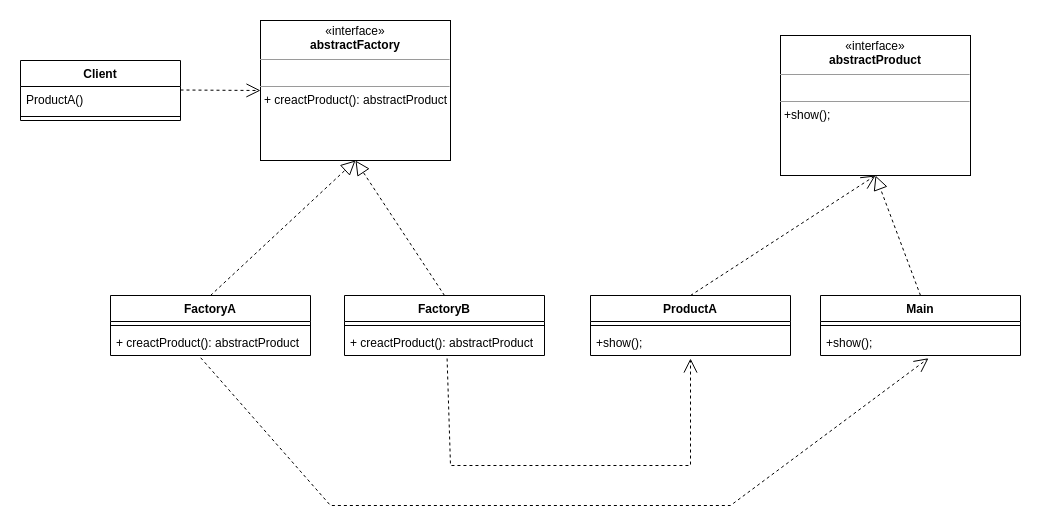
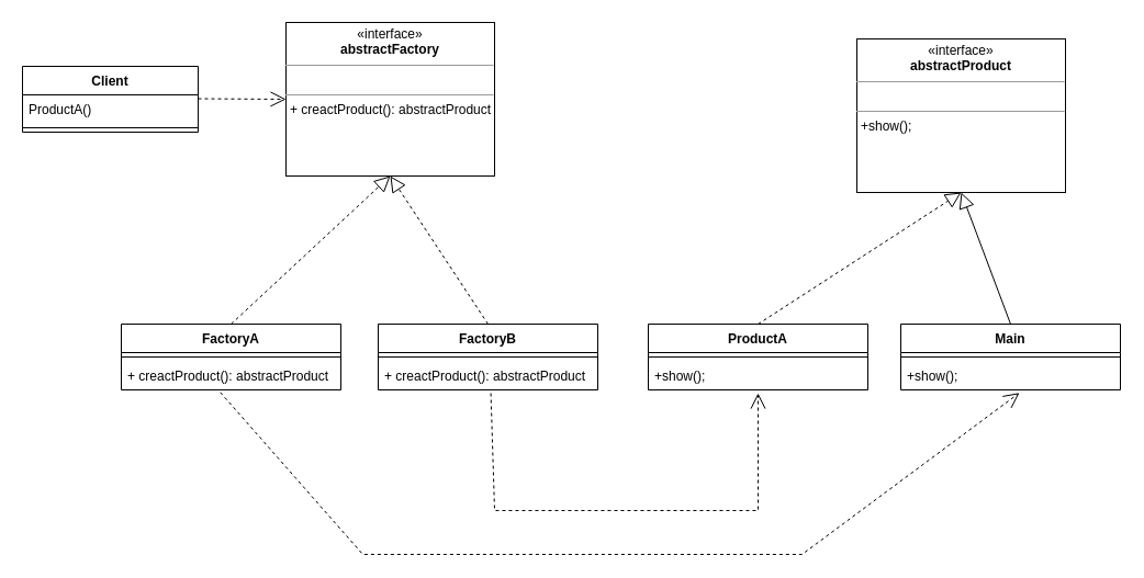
- <mxCell id="22" value="" style="endArrow=open;dashed=1;endFill=0;endSize=12;html=1;rounded=0;exitX=0.5;exitY=0;exitDx=0;exitDy=0;entryX=0.5;entryY=1;entryDx=0;entryDy=0;" edge="1" parent="1" source="14" target="7"><mxGeometry width="160" relative="1" as="geometry"><mxPoint x="454" y="305" as="sourcePoint" /><mxPoint x="365" y="170" as="targetPoint" /></mxGeometry></mxCell>
+ <mxCell id="22" value="" style="endArrow=block;dashed=1;endFill=0;endSize=12;html=1;rounded=0;exitX=0.5;exitY=0;exitDx=0;exitDy=0;entryX=0.5;entryY=1;entryDx=0;entryDy=0;" edge="1" parent="1" source="14" target="7"><mxGeometry width="160" relative="1" as="geometry"><mxPoint x="454" y="305" as="sourcePoint" /><mxPoint x="365" y="170" as="targetPoint" /></mxGeometry></mxCell>
- <mxCell id="23" value="" style="endArrow=block;dashed=1;endFill=0;endSize=12;html=1;rounded=0;exitX=0.5;exitY=0;exitDx=0;exitDy=0;entryX=0.5;entryY=1;entryDx=0;entryDy=0;" edge="1" parent="1" source="17" target="7"><mxGeometry width="160" relative="1" as="geometry"><mxPoint x="464" y="315" as="sourcePoint" /><mxPoint x="810" y="165" as="targetPoint" /></mxGeometry></mxCell>
+ <mxCell id="23" value="" style="endArrow=block;dashed=0;endFill=0;endSize=12;html=1;rounded=0;exitX=0.5;exitY=0;exitDx=0;exitDy=0;entryX=0.5;entryY=1;entryDx=0;entryDy=0;" edge="1" parent="1" source="17" target="7"><mxGeometry width="160" relative="1" as="geometry"><mxPoint x="464" y="315" as="sourcePoint" /><mxPoint x="810" y="165" as="targetPoint" /></mxGeometry></mxCell>
